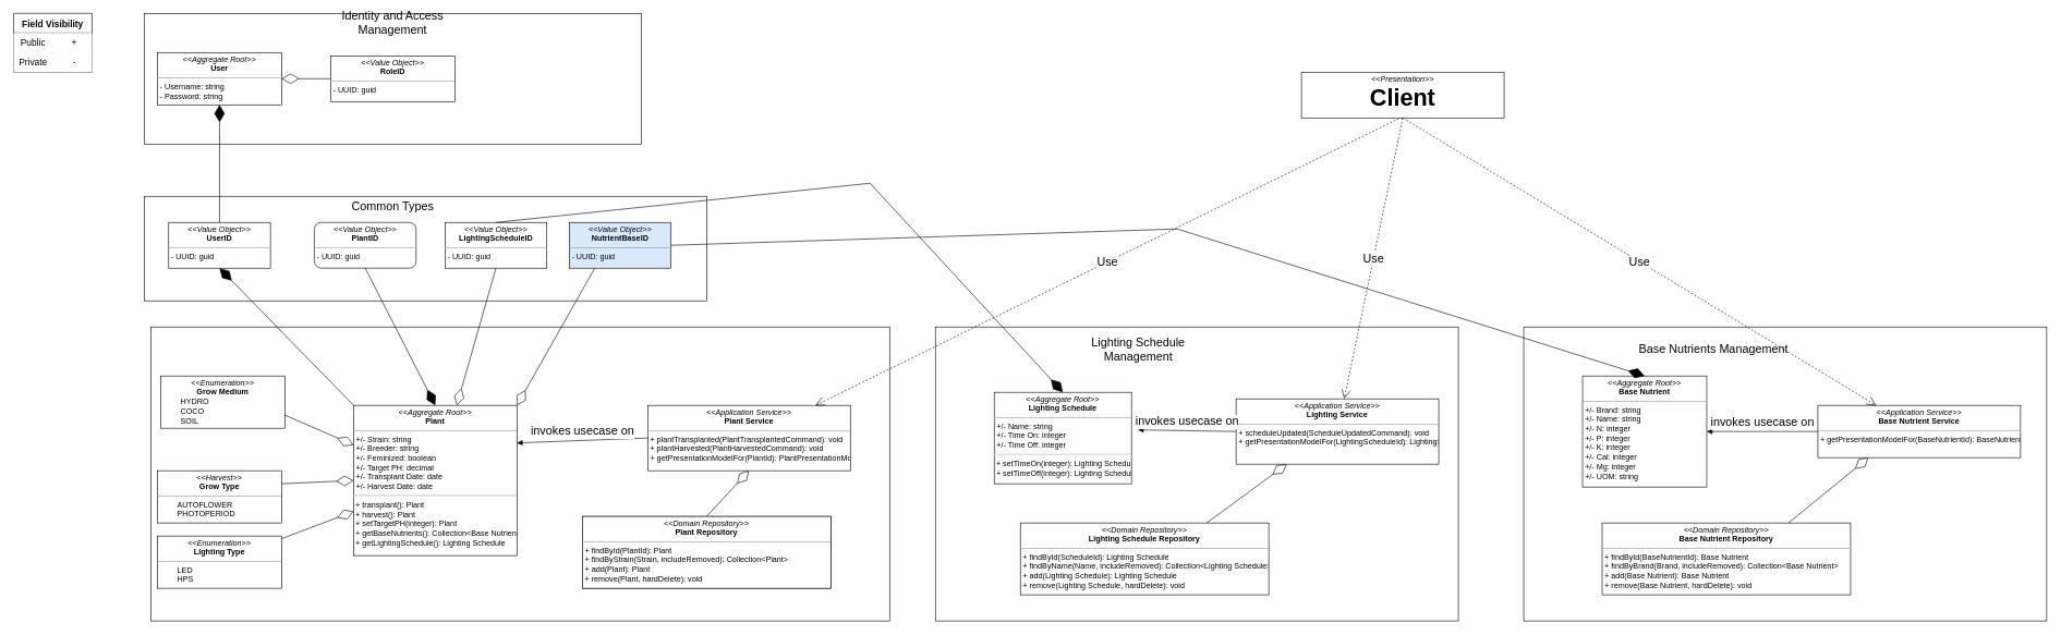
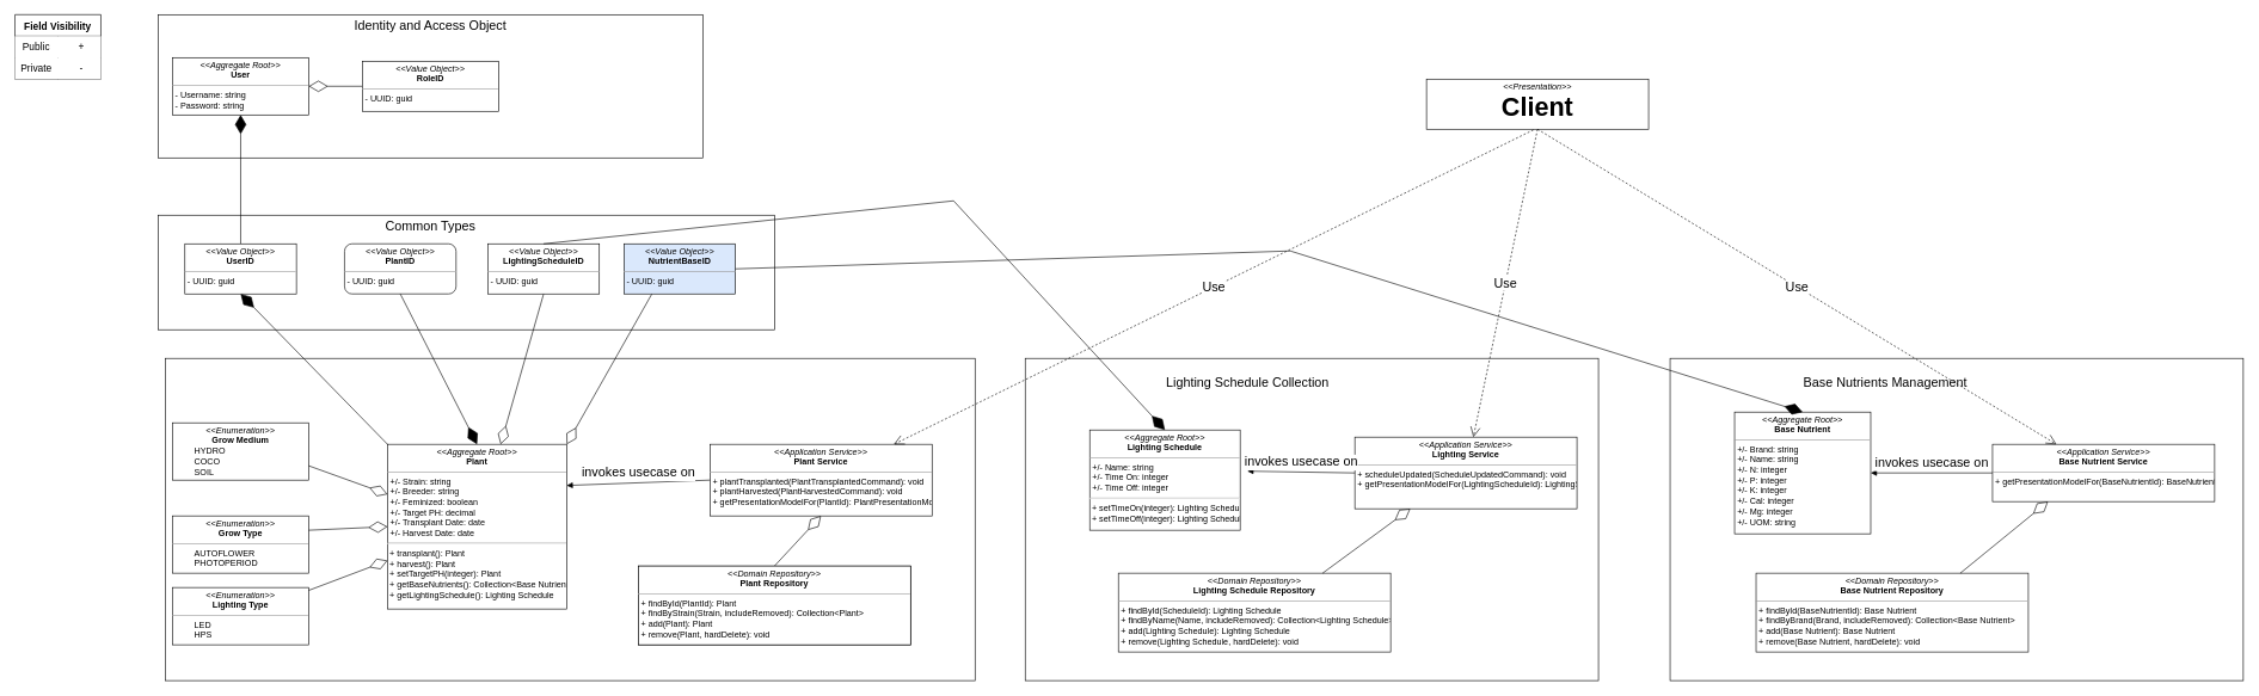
- <mxCell id="6" value="&lt;font style=&quot;font-size: 18px&quot;&gt;Identity and Access Management&lt;/font&gt;" style="text;html=1;strokeColor=none;fillColor=none;align=center;verticalAlign=middle;whiteSpace=wrap;rounded=0;" parent="1" vertex="1"><mxGeometry x="470" y="20" width="260" height="30" as="geometry" /></mxCell>
+ <mxCell id="6" value="&lt;font style=&quot;font-size: 18px&quot;&gt;Identity and Access Object&lt;/font&gt;" style="text;html=1;strokeColor=none;fillColor=none;align=center;verticalAlign=middle;whiteSpace=wrap;rounded=0;" parent="1" vertex="1"><mxGeometry x="470" y="20" width="260" height="30" as="geometry" /></mxCell>
- <mxCell id="42" value="&lt;font style=&quot;font-size: 18px&quot;&gt;Lighting Schedule Management&lt;/font&gt;" style="text;html=1;strokeColor=none;fillColor=none;align=center;verticalAlign=middle;whiteSpace=wrap;rounded=0;fontSize=14;" vertex="1" parent="1"><mxGeometry x="1620.63" y="520" width="238.75" height="30" as="geometry" /></mxCell>
+ <mxCell id="42" value="&lt;font style=&quot;font-size: 18px&quot;&gt;Lighting Schedule Collection&lt;/font&gt;" style="text;html=1;strokeColor=none;fillColor=none;align=center;verticalAlign=middle;whiteSpace=wrap;rounded=0;fontSize=14;" vertex="1" parent="1"><mxGeometry x="1620.63" y="520" width="238.75" height="30" as="geometry" /></mxCell>
- <mxCell id="50" value="&lt;font style=&quot;font-size: 18px&quot;&gt;Base Nutrients Management&lt;/font&gt;" style="text;html=1;strokeColor=none;fillColor=none;align=center;verticalAlign=middle;whiteSpace=wrap;rounded=0;fontSize=14;" vertex="1" parent="1"><mxGeometry x="2500.63" y="520" width="238.75" height="30" as="geometry" /></mxCell>
+ <mxCell id="50" value="&lt;font style=&quot;font-size: 18px&quot;&gt;Base Nutrients Management&lt;/font&gt;" style="text;html=1;strokeColor=none;fillColor=none;align=center;verticalAlign=middle;whiteSpace=wrap;rounded=0;fontSize=14;" vertex="1" parent="1"><mxGeometry x="2510.63" y="520" width="238.75" height="30" as="geometry" /></mxCell>
- <mxCell id="30" value="&lt;p style=&quot;margin: 0px ; margin-top: 4px ; text-align: center&quot;&gt;&lt;i&gt;&amp;lt;&amp;lt;Enumeration&amp;gt;&amp;gt;&lt;/i&gt;&lt;br&gt;&lt;b&gt;Grow Medium&lt;/b&gt;&lt;/p&gt;&lt;p style=&quot;margin: 0px ; margin-left: 4px&quot;&gt;&lt;span style=&quot;white-space: pre&quot;&gt;&#09;&lt;/span&gt;HYDRO&lt;/p&gt;&lt;p style=&quot;margin: 0px ; margin-left: 4px&quot;&gt;&lt;span style=&quot;white-space: pre&quot;&gt;&#09;&lt;/span&gt;COCO&lt;br&gt;&lt;/p&gt;&lt;p style=&quot;margin: 0px ; margin-left: 4px&quot;&gt;&lt;span style=&quot;white-space: pre&quot;&gt;&#09;&lt;/span&gt;SOIL&lt;br&gt;&lt;/p&gt;" style="verticalAlign=top;align=left;overflow=fill;fontSize=12;fontFamily=Helvetica;html=1;" vertex="1" parent="1"><mxGeometry x="245" y="575" width="190" height="80" as="geometry" /></mxCell>
+ <mxCell id="30" value="&lt;p style=&quot;margin: 0px ; margin-top: 4px ; text-align: center&quot;&gt;&lt;i&gt;&amp;lt;&amp;lt;Enumeration&amp;gt;&amp;gt;&lt;/i&gt;&lt;br&gt;&lt;b&gt;Grow Medium&lt;/b&gt;&lt;/p&gt;&lt;p style=&quot;margin: 0px ; margin-left: 4px&quot;&gt;&lt;span style=&quot;white-space: pre&quot;&gt;&#09;&lt;/span&gt;HYDRO&lt;/p&gt;&lt;p style=&quot;margin: 0px ; margin-left: 4px&quot;&gt;&lt;span style=&quot;white-space: pre&quot;&gt;&#09;&lt;/span&gt;COCO&lt;br&gt;&lt;/p&gt;&lt;p style=&quot;margin: 0px ; margin-left: 4px&quot;&gt;&lt;span style=&quot;white-space: pre&quot;&gt;&#09;&lt;/span&gt;SOIL&lt;br&gt;&lt;/p&gt;" style="verticalAlign=top;align=left;overflow=fill;fontSize=12;fontFamily=Helvetica;html=1;" vertex="1" parent="1"><mxGeometry x="240" y="590" width="190" height="80" as="geometry" /></mxCell>
- <mxCell id="24" value="&lt;p style=&quot;margin: 0px ; margin-top: 4px ; text-align: center&quot;&gt;&lt;i&gt;&amp;lt;&amp;lt;Harvest&amp;gt;&amp;gt;&lt;/i&gt;&lt;br&gt;&lt;b&gt;Grow Type&lt;/b&gt;&lt;/p&gt;&lt;hr size=&quot;1&quot;&gt;&lt;p style=&quot;margin: 0px ; margin-left: 4px&quot;&gt;&lt;span style=&quot;white-space: pre&quot;&gt;&#09;&lt;/span&gt;AUTOFLOWER&lt;br&gt;&lt;/p&gt;&lt;p style=&quot;margin: 0px ; margin-left: 4px&quot;&gt;&lt;span style=&quot;white-space: pre&quot;&gt;&#09;&lt;/span&gt;PHOTOPERIOD&lt;br&gt;&lt;/p&gt;" style="verticalAlign=top;align=left;overflow=fill;fontSize=12;fontFamily=Helvetica;html=1;" vertex="1" parent="1"><mxGeometry x="240" y="720" width="190" height="80" as="geometry" /></mxCell>
+ <mxCell id="24" value="&lt;p style=&quot;margin: 0px ; margin-top: 4px ; text-align: center&quot;&gt;&lt;i&gt;&amp;lt;&amp;lt;Enumeration&amp;gt;&amp;gt;&lt;/i&gt;&lt;br&gt;&lt;b&gt;Grow Type&lt;/b&gt;&lt;/p&gt;&lt;hr size=&quot;1&quot;&gt;&lt;p style=&quot;margin: 0px ; margin-left: 4px&quot;&gt;&lt;span style=&quot;white-space: pre&quot;&gt;&#09;&lt;/span&gt;AUTOFLOWER&lt;br&gt;&lt;/p&gt;&lt;p style=&quot;margin: 0px ; margin-left: 4px&quot;&gt;&lt;span style=&quot;white-space: pre&quot;&gt;&#09;&lt;/span&gt;PHOTOPERIOD&lt;br&gt;&lt;/p&gt;" style="verticalAlign=top;align=left;overflow=fill;fontSize=12;fontFamily=Helvetica;html=1;" vertex="1" parent="1"><mxGeometry x="240" y="720" width="190" height="80" as="geometry" /></mxCell>
